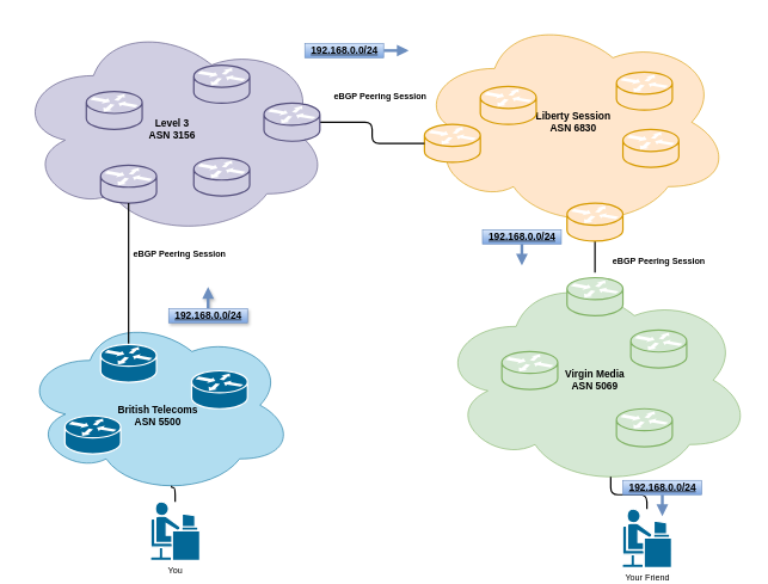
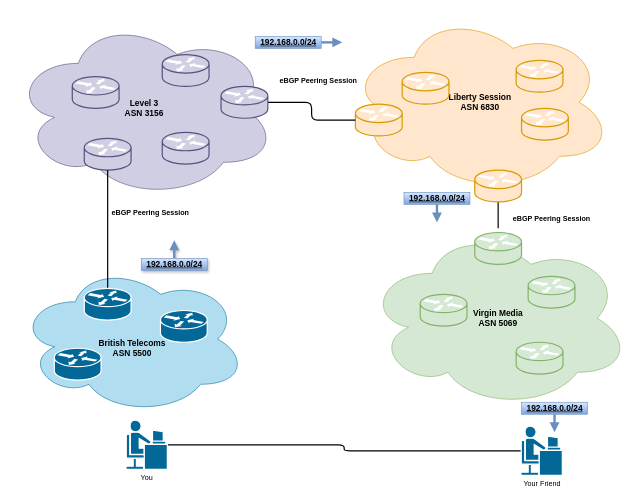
- <mxCell id="23" style="edgeStyle=orthogonalEdgeStyle;orthogonalLoop=1;jettySize=auto;html=1;entryX=0.55;entryY=0.95;entryDx=0;entryDy=0;entryPerimeter=0;endArrow=none;endFill=0;strokeWidth=2;" edge="1" parent="1" source="24" target="2"><mxGeometry relative="1" as="geometry" /></mxCell>
+ <mxCell id="23" style="edgeStyle=orthogonalEdgeStyle;orthogonalLoop=1;jettySize=auto;html=1;endArrow=none;endFill=0;strokeWidth=2;" edge="1" parent="1" source="24" target="26"><mxGeometry relative="1" as="geometry" /></mxCell>
- <mxCell id="25" style="edgeStyle=orthogonalEdgeStyle;orthogonalLoop=1;jettySize=auto;html=1;entryX=0.55;entryY=0.95;entryDx=0;entryDy=0;entryPerimeter=0;endArrow=none;endFill=0;strokeWidth=2;" edge="1" parent="1" source="26" target="11"><mxGeometry relative="1" as="geometry" /></mxCell>
